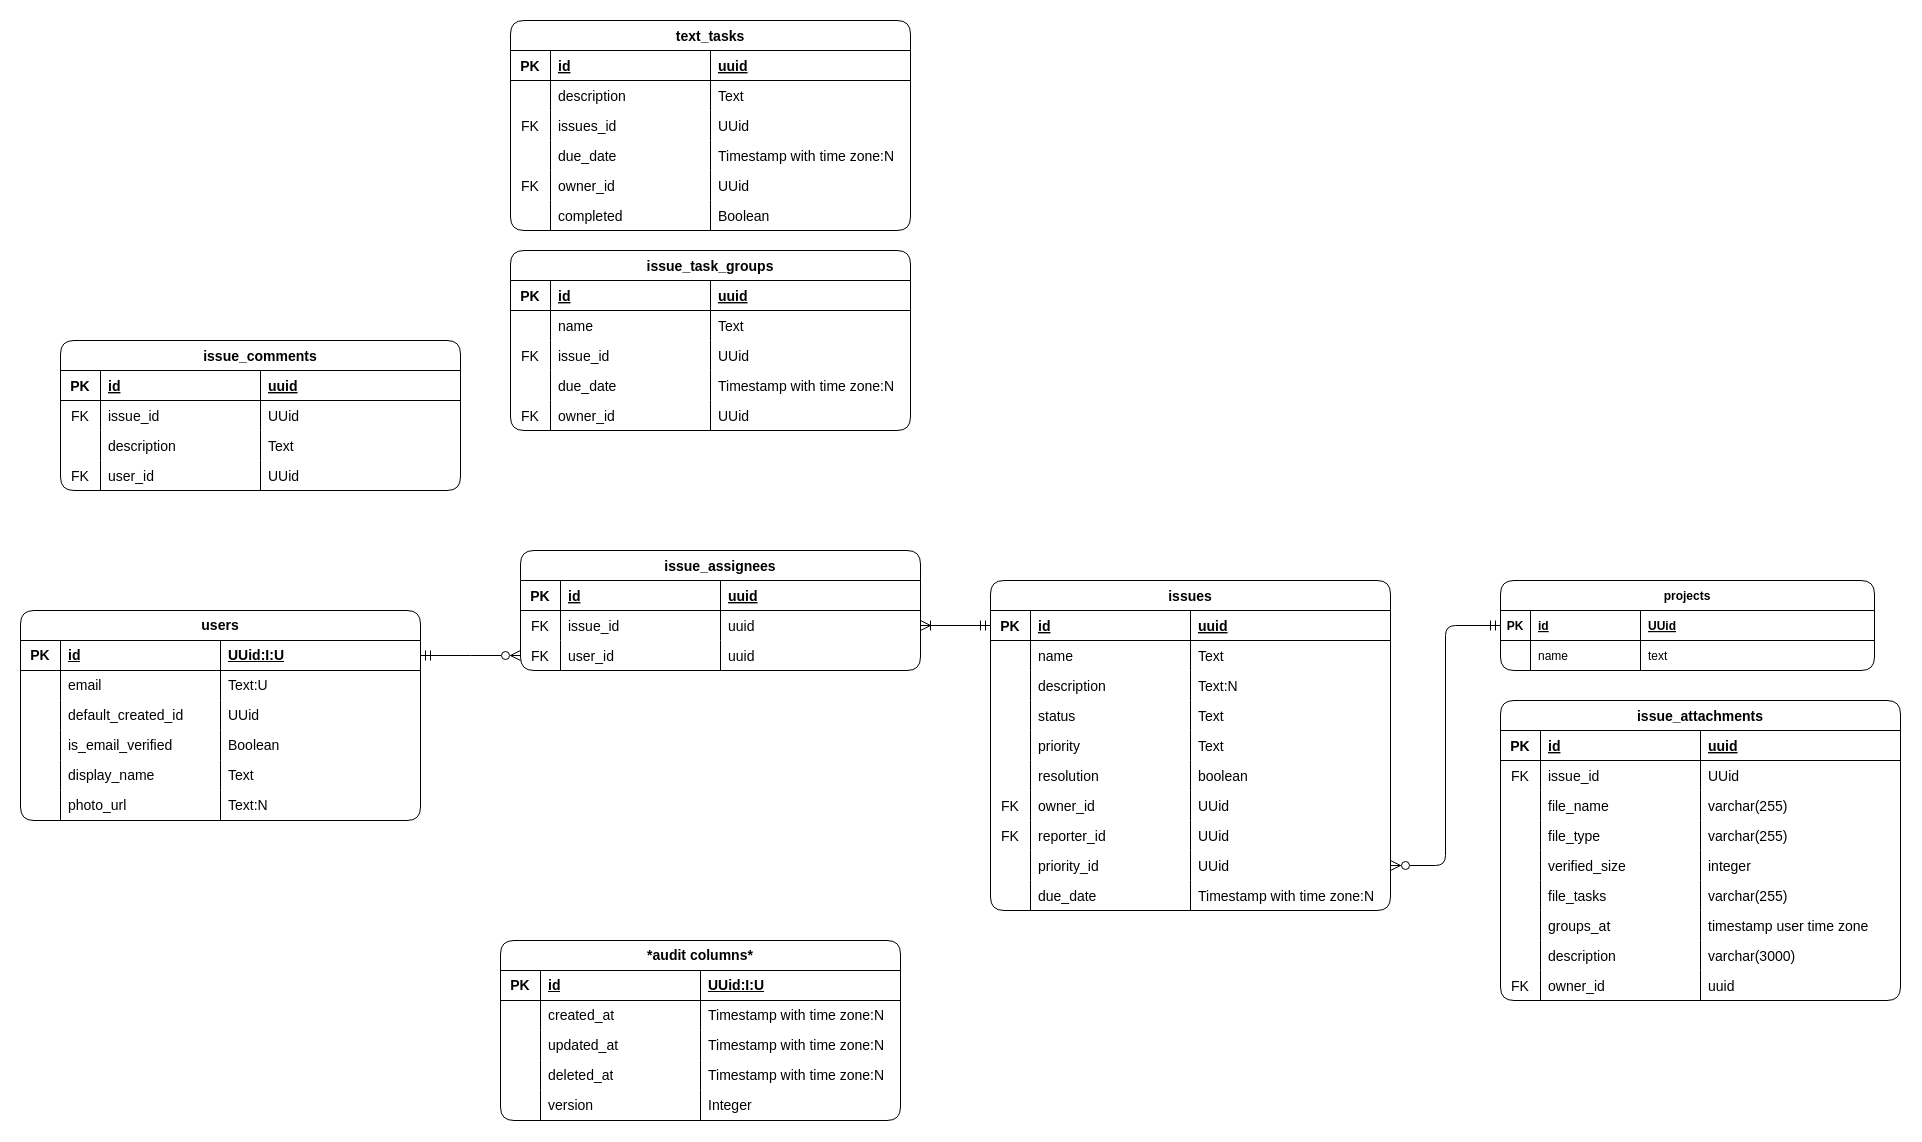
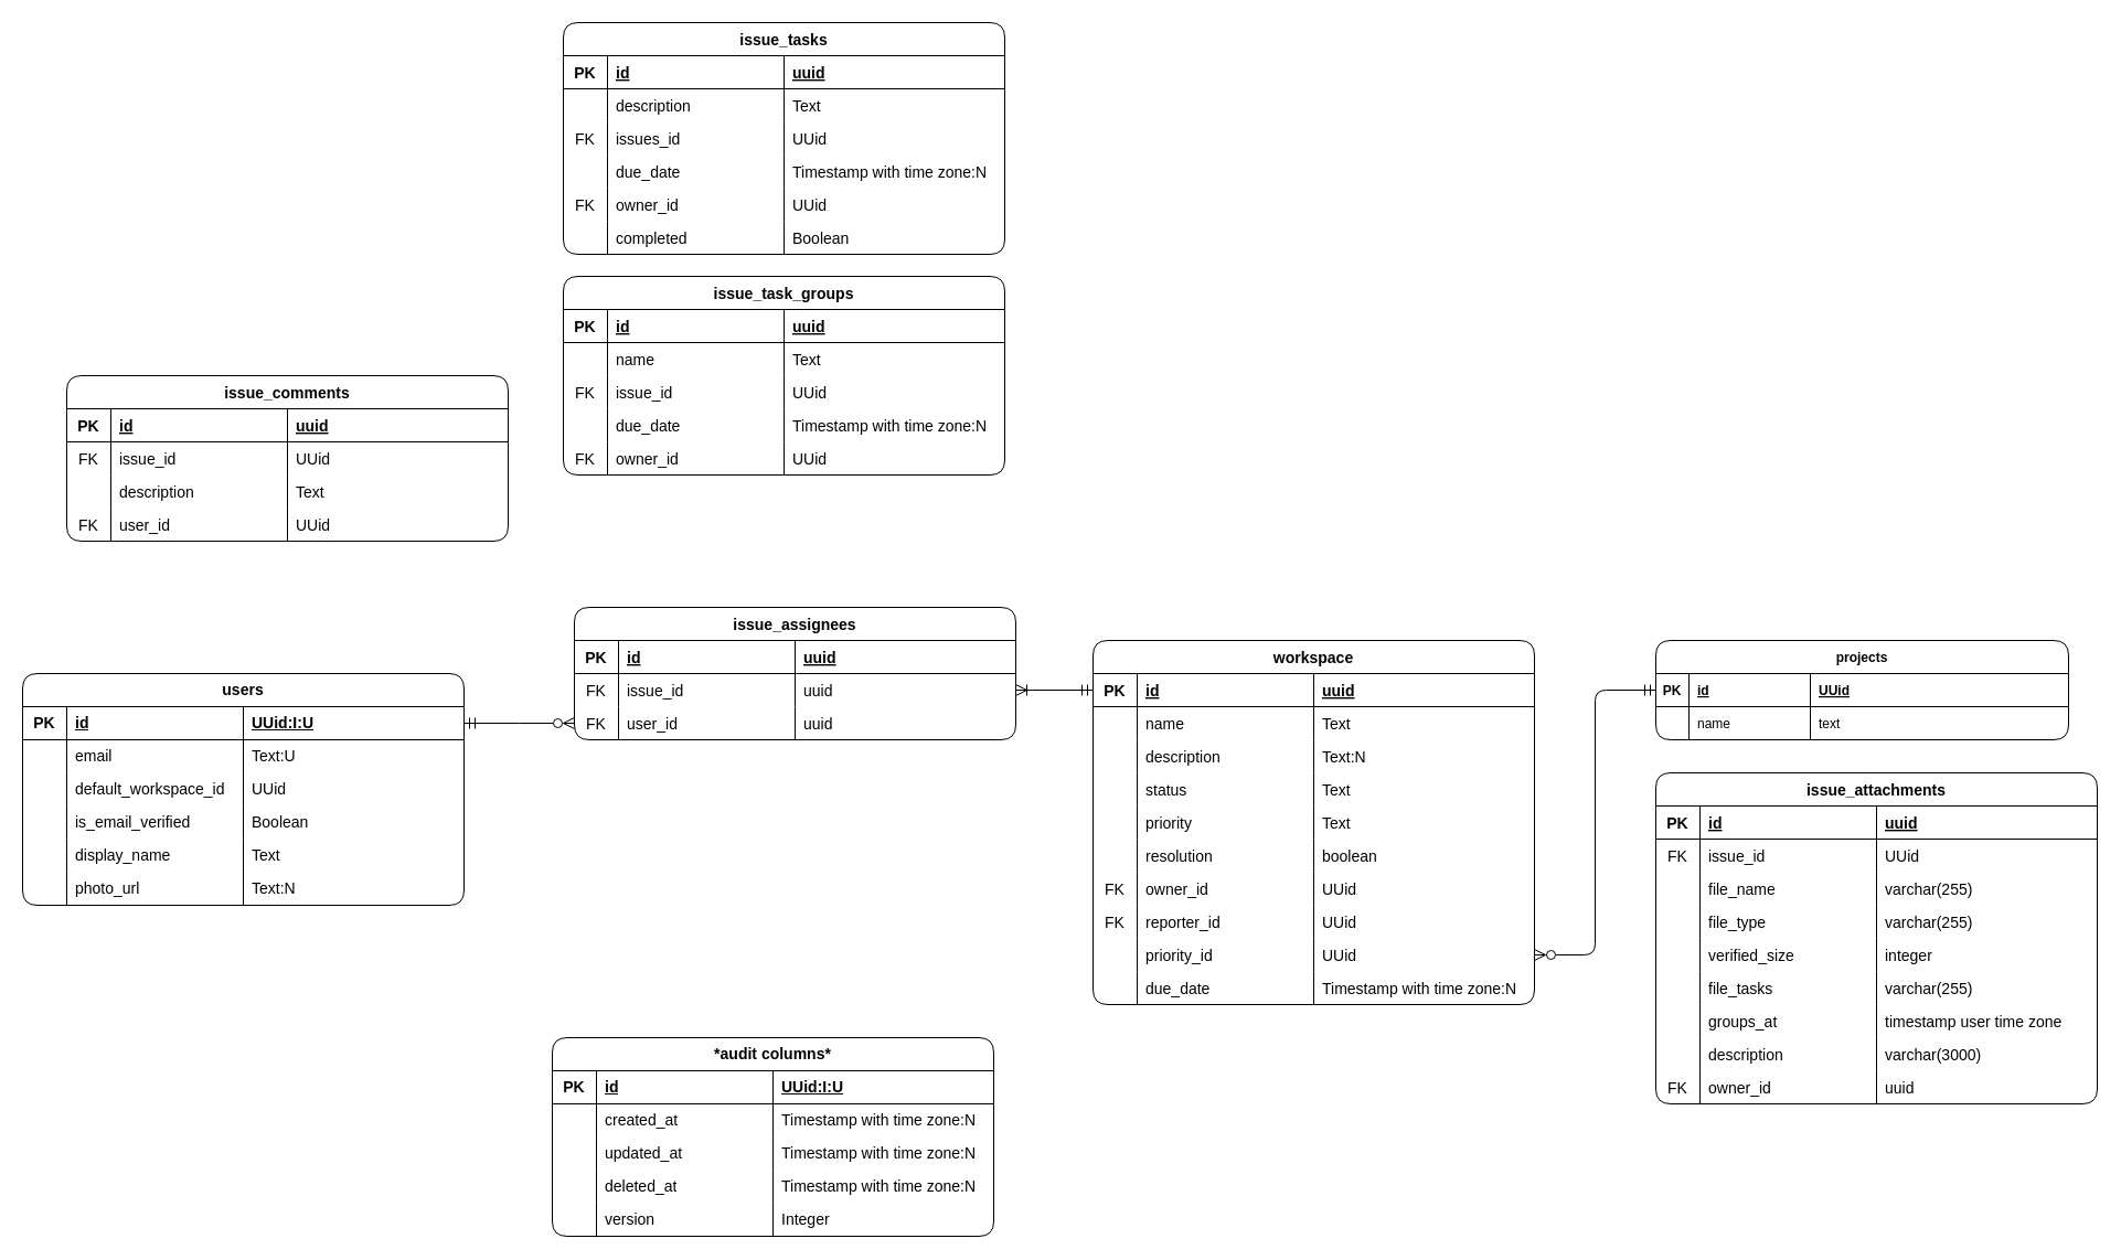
- <mxCell id="178" value="text_tasks" style="shape=table;startSize=30;container=1;collapsible=1;childLayout=tableLayout;fixedRows=1;rowLines=0;fontStyle=1;align=center;resizeLast=1;fontFamily=Helvetica;fontSize=14;rounded=1;shadow=0;snapToPoint=0;fixDash=0;metaEdit=0;backgroundOutline=0;comic=0;" parent="1" vertex="1"><mxGeometry x="510" y="20" width="400" height="210" as="geometry" /></mxCell>
+ <mxCell id="178" value="issue_tasks" style="shape=table;startSize=30;container=1;collapsible=1;childLayout=tableLayout;fixedRows=1;rowLines=0;fontStyle=1;align=center;resizeLast=1;fontFamily=Helvetica;fontSize=14;rounded=1;shadow=0;snapToPoint=0;fixDash=0;metaEdit=0;backgroundOutline=0;comic=0;" parent="1" vertex="1"><mxGeometry x="510" y="20" width="400" height="210" as="geometry" /></mxCell>
- <mxCell id="23" value="issues" style="shape=table;startSize=30;container=1;collapsible=1;childLayout=tableLayout;fixedRows=1;rowLines=0;fontStyle=1;align=center;resizeLast=1;fontFamily=Helvetica;fontSize=14;rounded=1;shadow=0;snapToPoint=0;fixDash=0;metaEdit=0;backgroundOutline=0;comic=0;" parent="1" vertex="1"><mxGeometry x="990" y="580" width="400" height="330" as="geometry" /></mxCell>
+ <mxCell id="23" value="workspace" style="shape=table;startSize=30;container=1;collapsible=1;childLayout=tableLayout;fixedRows=1;rowLines=0;fontStyle=1;align=center;resizeLast=1;fontFamily=Helvetica;fontSize=14;rounded=1;shadow=0;snapToPoint=0;fixDash=0;metaEdit=0;backgroundOutline=0;comic=0;" parent="1" vertex="1"><mxGeometry x="990" y="580" width="400" height="330" as="geometry" /></mxCell>
- <mxCell id="163" value="default_created_id" style="shape=partialRectangle;connectable=0;fillColor=none;top=0;left=0;bottom=0;right=0;align=left;spacingLeft=6;overflow=hidden;fontSize=14;fontFamily=Helvetica;html=1;whiteSpace=wrap;labelBorderColor=none;labelBackgroundColor=none;swimlaneFillColor=default;shadow=0;swimlaneLine=1;rounded=1;strokeColor=default;snapToPoint=0;fixDash=0;metaEdit=0;backgroundOutline=0;comic=0;" parent="161" vertex="1"><mxGeometry x="40.0" width="160.0" height="30" as="geometry"><mxRectangle width="160.0" height="30" as="alternateBounds" /></mxGeometry></mxCell>
+ <mxCell id="163" value="default_workspace_id" style="shape=partialRectangle;connectable=0;fillColor=none;top=0;left=0;bottom=0;right=0;align=left;spacingLeft=6;overflow=hidden;fontSize=14;fontFamily=Helvetica;html=1;whiteSpace=wrap;labelBorderColor=none;labelBackgroundColor=none;swimlaneFillColor=default;shadow=0;swimlaneLine=1;rounded=1;strokeColor=default;snapToPoint=0;fixDash=0;metaEdit=0;backgroundOutline=0;comic=0;" parent="161" vertex="1"><mxGeometry x="40.0" width="160.0" height="30" as="geometry"><mxRectangle width="160.0" height="30" as="alternateBounds" /></mxGeometry></mxCell>
